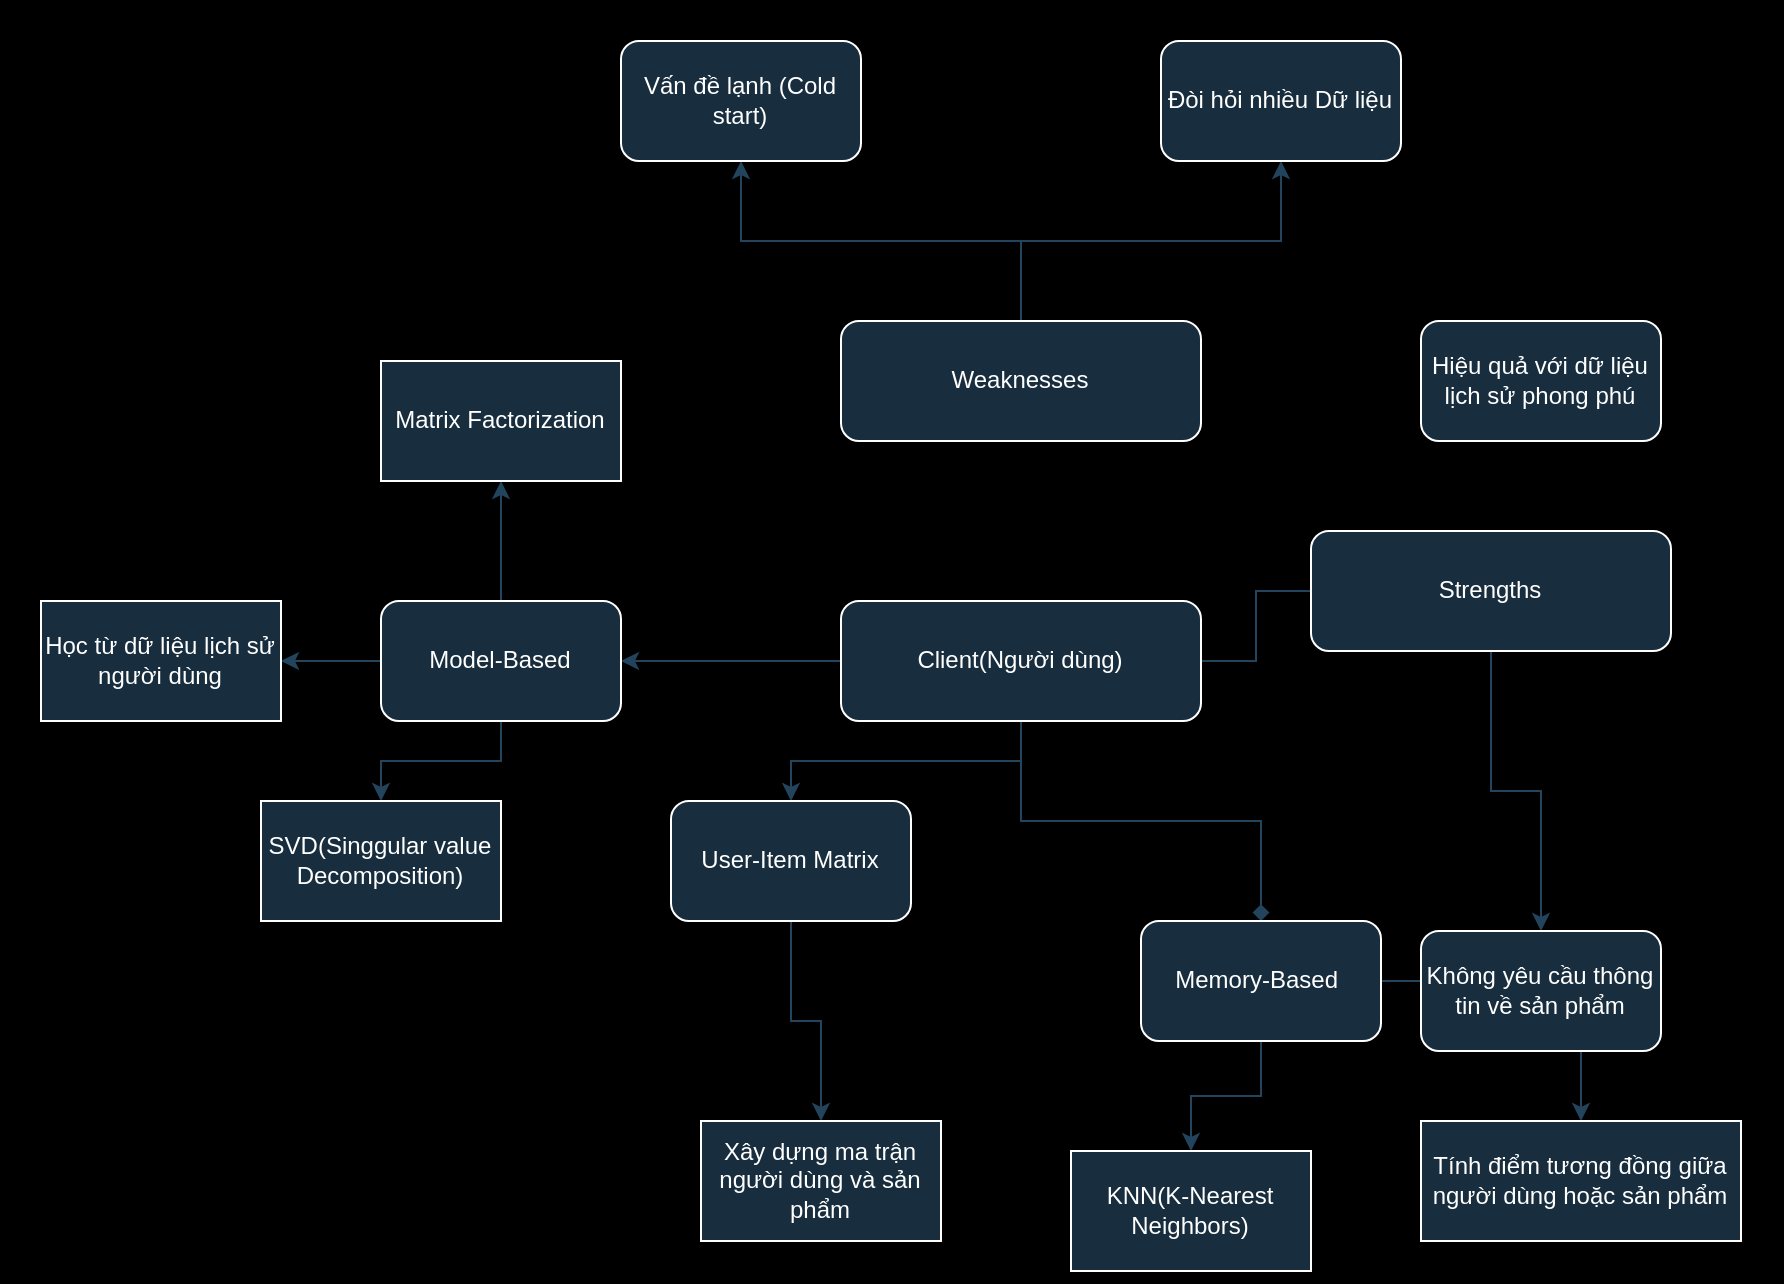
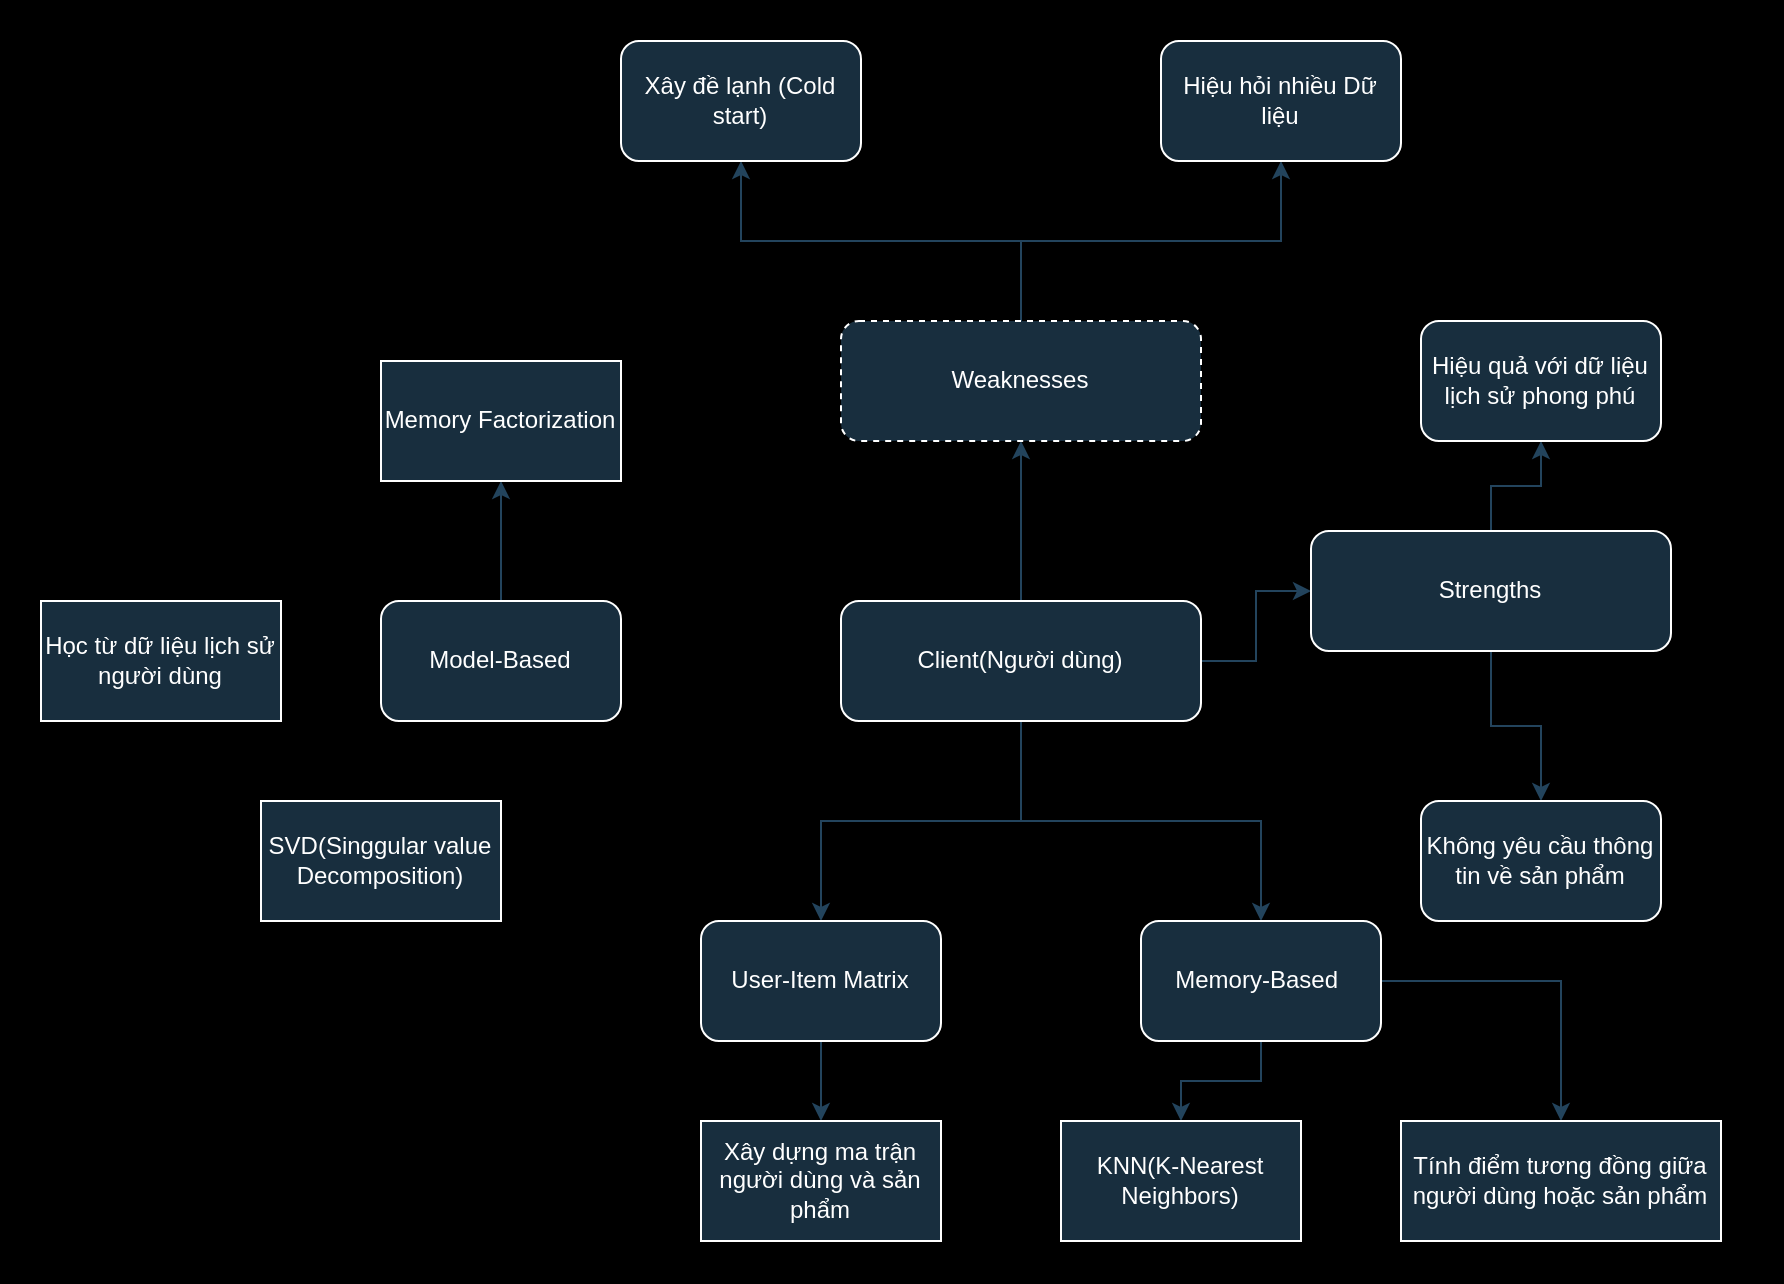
- <mxCell id="31" value="Vấn đề lạnh (Cold start)" style="whiteSpace=wrap;html=1;rounded=1;glass=0;strokeWidth=1;shadow=0;labelBackgroundColor=none;fillColor=#182E3E;strokeColor=#FFFFFF;fontColor=#FFFFFF;" vertex="1" parent="1"><mxGeometry x="310" y="20" width="120" height="60" as="geometry" /></mxCell>
+ <mxCell id="31" value="Xây đề lạnh (Cold start)" style="whiteSpace=wrap;html=1;rounded=1;glass=0;strokeWidth=1;shadow=0;labelBackgroundColor=none;fillColor=#182E3E;strokeColor=#FFFFFF;fontColor=#FFFFFF;" vertex="1" parent="1"><mxGeometry x="310" y="20" width="120" height="60" as="geometry" /></mxCell>
- <mxCell id="32" value="Đòi hỏi nhiều Dữ liệu" style="rounded=1;whiteSpace=wrap;html=1;labelBackgroundColor=none;fillColor=#182E3E;strokeColor=#FFFFFF;fontColor=#FFFFFF;" vertex="1" parent="1"><mxGeometry x="580" y="20" width="120" height="60" as="geometry" /></mxCell>
+ <mxCell id="32" value="Hiệu hỏi nhiều Dữ liệu" style="rounded=1;whiteSpace=wrap;html=1;labelBackgroundColor=none;fillColor=#182E3E;strokeColor=#FFFFFF;fontColor=#FFFFFF;" vertex="1" parent="1"><mxGeometry x="580" y="20" width="120" height="60" as="geometry" /></mxCell>
- <mxCell id="12" value="Weaknesses" style="rounded=1;whiteSpace=wrap;html=1;fontSize=12;glass=0;strokeWidth=1;shadow=0;labelBackgroundColor=none;fillColor=#182E3E;strokeColor=#FFFFFF;fontColor=#FFFFFF;" vertex="1" parent="1"><mxGeometry x="420" y="160" width="180" height="60" as="geometry" /></mxCell>
+ <mxCell id="12" value="Weaknesses" style="rounded=1;whiteSpace=wrap;html=1;fontSize=12;glass=0;strokeWidth=1;shadow=0;labelBackgroundColor=none;fillColor=#182E3E;strokeColor=#FFFFFF;fontColor=#FFFFFF;dashed=1;" vertex="1" parent="1"><mxGeometry x="420" y="160" width="180" height="60" as="geometry" /></mxCell>
- <mxCell id="27" value="Matrix Factorization" style="rounded=0;whiteSpace=wrap;html=1;labelBackgroundColor=none;fillColor=#182E3E;strokeColor=#FFFFFF;fontColor=#FFFFFF;" vertex="1" parent="1"><mxGeometry x="190" y="180" width="120" height="60" as="geometry" /></mxCell>
+ <mxCell id="27" value="Memory Factorization" style="rounded=0;whiteSpace=wrap;html=1;labelBackgroundColor=none;fillColor=#182E3E;strokeColor=#FFFFFF;fontColor=#FFFFFF;" vertex="1" parent="1"><mxGeometry x="190" y="180" width="120" height="60" as="geometry" /></mxCell>
+ <mxCell id="14" value="" style="edgeStyle=orthogonalEdgeStyle;rounded=0;orthogonalLoop=1;jettySize=auto;html=1;labelBackgroundColor=none;strokeColor=#23445D;fontColor=default;" edge="1" parent="1" source="15" target="30"><mxGeometry relative="1" as="geometry" /></mxCell>
+ <mxCell id="3" value="" style="edgeStyle=orthogonalEdgeStyle;rounded=0;orthogonalLoop=1;jettySize=auto;html=1;labelBackgroundColor=none;strokeColor=#23445D;fontColor=default;" edge="1" parent="1" source="7" target="12"><mxGeometry relative="1" as="geometry" /></mxCell>
- <mxCell id="4" value="" style="edgeStyle=orthogonalEdgeStyle;rounded=0;orthogonalLoop=1;jettySize=auto;html=1;labelBackgroundColor=none;strokeColor=#23445D;fontColor=default;endArrow=none;" edge="1" parent="1" source="7" target="15"><mxGeometry relative="1" as="geometry" /></mxCell>
+ <mxCell id="4" value="" style="edgeStyle=orthogonalEdgeStyle;rounded=0;orthogonalLoop=1;jettySize=auto;html=1;labelBackgroundColor=none;strokeColor=#23445D;fontColor=default;" edge="1" parent="1" source="7" target="15"><mxGeometry relative="1" as="geometry" /></mxCell>
- <mxCell id="18" value="" style="edgeStyle=orthogonalEdgeStyle;rounded=0;orthogonalLoop=1;jettySize=auto;html=1;labelBackgroundColor=none;strokeColor=#23445D;fontColor=default;" edge="1" parent="1" source="19" target="28"><mxGeometry relative="1" as="geometry" /></mxCell>
- <mxCell id="5" value="" style="edgeStyle=orthogonalEdgeStyle;rounded=0;orthogonalLoop=1;jettySize=auto;html=1;labelBackgroundColor=none;strokeColor=#23445D;fontColor=default;" edge="1" parent="1" source="7" target="19"><mxGeometry relative="1" as="geometry" /></mxCell>
- <mxCell id="16" style="edgeStyle=orthogonalEdgeStyle;rounded=0;orthogonalLoop=1;jettySize=auto;html=1;labelBackgroundColor=none;strokeColor=#23445D;fontColor=default;" edge="1" parent="1" source="19" target="26"><mxGeometry relative="1" as="geometry"><mxPoint x="210" y="410" as="targetPoint" /></mxGeometry></mxCell>
- <mxCell id="9" value="User-Item Matrix" style="rounded=1;whiteSpace=wrap;html=1;labelBackgroundColor=none;fillColor=#182E3E;strokeColor=#FFFFFF;fontColor=#FFFFFF;" vertex="1" parent="1"><mxGeometry x="335" y="400" width="120" height="60" as="geometry" /></mxCell>
+ <mxCell id="9" value="User-Item Matrix" style="rounded=1;whiteSpace=wrap;html=1;labelBackgroundColor=none;fillColor=#182E3E;strokeColor=#FFFFFF;fontColor=#FFFFFF;" vertex="1" parent="1"><mxGeometry x="350" y="460" width="120" height="60" as="geometry" /></mxCell>
- <mxCell id="6" style="edgeStyle=orthogonalEdgeStyle;rounded=0;orthogonalLoop=1;jettySize=auto;html=1;labelBackgroundColor=none;strokeColor=#23445D;fontColor=default;endArrow=diamond;" edge="1" parent="1" source="7" target="22"><mxGeometry relative="1" as="geometry"><mxPoint x="600" y="460" as="targetPoint" /></mxGeometry></mxCell>
+ <mxCell id="6" style="edgeStyle=orthogonalEdgeStyle;rounded=0;orthogonalLoop=1;jettySize=auto;html=1;labelBackgroundColor=none;strokeColor=#23445D;fontColor=default;" edge="1" parent="1" source="7" target="22"><mxGeometry relative="1" as="geometry"><mxPoint x="600" y="460" as="targetPoint" /></mxGeometry></mxCell>
- <mxCell id="29" value="Không yêu cầu thông tin về sản phẩm" style="whiteSpace=wrap;html=1;rounded=1;glass=0;strokeWidth=1;shadow=0;labelBackgroundColor=none;fillColor=#182E3E;strokeColor=#FFFFFF;fontColor=#FFFFFF;" vertex="1" parent="1"><mxGeometry x="710" y="465" width="120" height="60" as="geometry" /></mxCell>
+ <mxCell id="29" value="Không yêu cầu thông tin về sản phẩm" style="whiteSpace=wrap;html=1;rounded=1;glass=0;strokeWidth=1;shadow=0;labelBackgroundColor=none;fillColor=#182E3E;strokeColor=#FFFFFF;fontColor=#FFFFFF;" vertex="1" parent="1"><mxGeometry x="710" y="400" width="120" height="60" as="geometry" /></mxCell>
- <mxCell id="25" value="Tính điểm tương đồng giữa người dùng hoặc sản phẩm" style="rounded=0;whiteSpace=wrap;html=1;labelBackgroundColor=none;fillColor=#182E3E;strokeColor=#FFFFFF;fontColor=#FFFFFF;" vertex="1" parent="1"><mxGeometry x="710" y="560" width="160" height="60" as="geometry" /></mxCell>
+ <mxCell id="25" value="Tính điểm tương đồng giữa người dùng hoặc sản phẩm" style="rounded=0;whiteSpace=wrap;html=1;labelBackgroundColor=none;fillColor=#182E3E;strokeColor=#FFFFFF;fontColor=#FFFFFF;" vertex="1" parent="1"><mxGeometry x="700" y="560" width="160" height="60" as="geometry" /></mxCell>
- <mxCell id="24" value="KNN(K-Nearest Neighbors)" style="rounded=1;whiteSpace=wrap;html=1;arcSize=0;labelBackgroundColor=none;fillColor=#182E3E;strokeColor=#FFFFFF;fontColor=#FFFFFF;" vertex="1" parent="1"><mxGeometry x="535" y="575" width="120" height="60" as="geometry" /></mxCell>
+ <mxCell id="24" value="KNN(K-Nearest Neighbors)" style="rounded=1;whiteSpace=wrap;html=1;arcSize=0;labelBackgroundColor=none;fillColor=#182E3E;strokeColor=#FFFFFF;fontColor=#FFFFFF;" vertex="1" parent="1"><mxGeometry x="530" y="560" width="120" height="60" as="geometry" /></mxCell>
